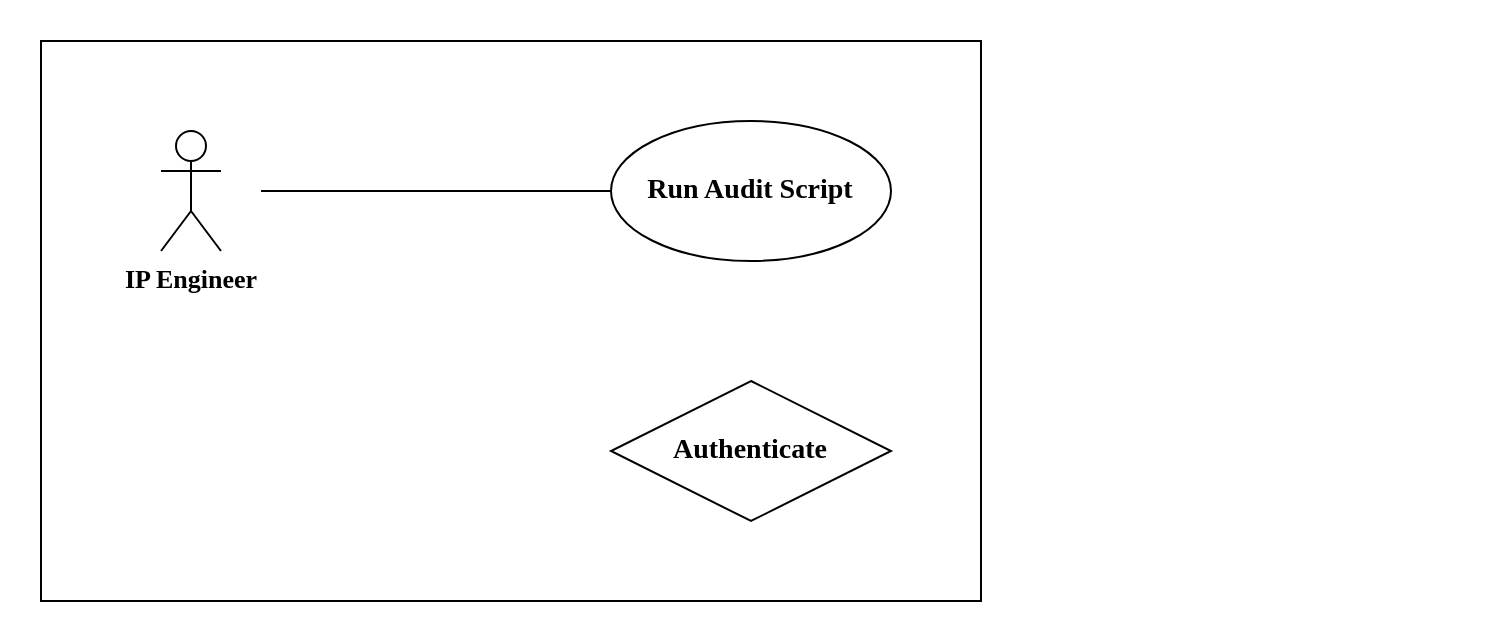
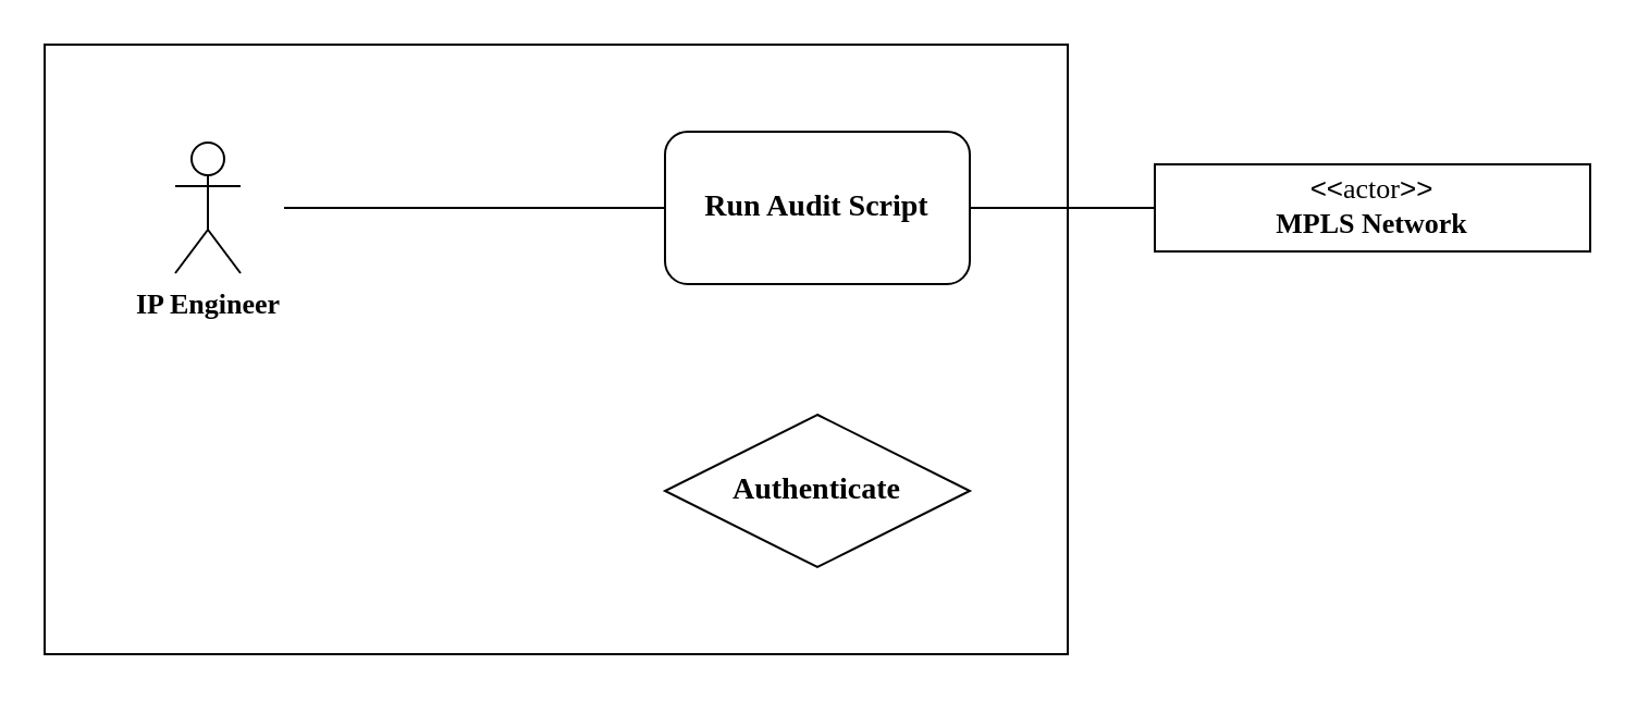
- <mxCell id="4" value="&lt;font face=&quot;Old Standard TT&quot; size=&quot;1&quot;&gt;&lt;b style=&quot;font-size: 14px&quot;&gt;Run Audit Script&lt;/b&gt;&lt;/font&gt;" style="ellipse;whiteSpace=wrap;html=1;fillColor=none;" parent="1" vertex="1"><mxGeometry x="305" y="60" width="140" height="70" as="geometry" /></mxCell>
+ <mxCell id="4" value="&lt;font face=&quot;Old Standard TT&quot; size=&quot;1&quot;&gt;&lt;b style=&quot;font-size: 14px&quot;&gt;Run Audit Script&lt;/b&gt;&lt;/font&gt;" style="whiteSpace=wrap;html=1;fillColor=none;rounded=1;" parent="1" vertex="1"><mxGeometry x="305" y="60" width="140" height="70" as="geometry" /></mxCell>
+ <mxCell id="7" value="" style="edgeStyle=none;html=1;endArrow=none;verticalAlign=bottom;entryX=0;entryY=0.5;entryDx=0;entryDy=0;exitX=1;exitY=0.5;exitDx=0;exitDy=0;" edge="1" parent="1" source="4" target="6"><mxGeometry width="160" relative="1" as="geometry"><mxPoint x="350" y="0" as="sourcePoint" /><mxPoint x="510" y="0" as="targetPoint" /></mxGeometry></mxCell>
+ <mxCell id="6" value="&lt;p style=&quot;margin: 4px 0px 0px ; text-align: center ; font-size: 13px&quot;&gt;&amp;lt;&amp;lt;&lt;font face=&quot;Old Standard TT&quot; style=&quot;font-size: 13px&quot;&gt;actor&lt;/font&gt;&amp;gt;&amp;gt;&lt;br&gt;&lt;b&gt;&lt;font face=&quot;Old Standard TT&quot; style=&quot;font-size: 13px&quot;&gt;MPLS Network&lt;/font&gt;&lt;/b&gt;&lt;/p&gt;" style="shape=rect;html=1;overflow=fill;html=1;whiteSpace=wrap;align=center;fillColor=none;" vertex="1" parent="1"><mxGeometry x="530" y="75" width="200" height="40" as="geometry" /></mxCell>
